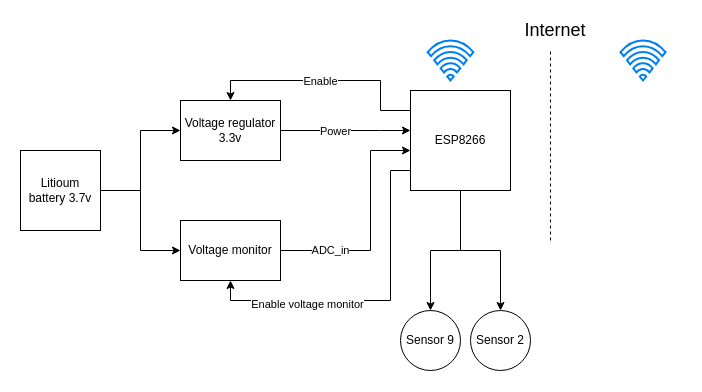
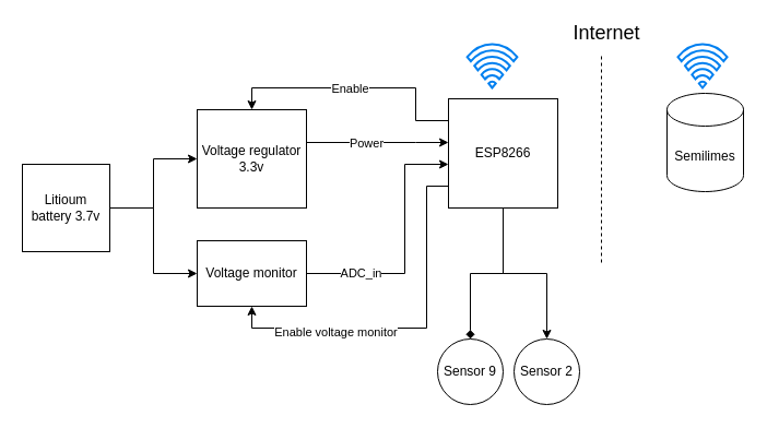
- <mxCell id="14" value="Voltage regulator 3.3v" style="rounded=0;whiteSpace=wrap;html=1;" vertex="1" parent="1"><mxGeometry x="180" y="100" width="100" height="60" as="geometry" /></mxCell>
+ <mxCell id="14" value="Voltage regulator 3.3v" style="rounded=0;whiteSpace=wrap;html=1;" vertex="1" parent="1"><mxGeometry x="180" y="100" width="100" height="90" as="geometry" /></mxCell>
+ <mxCell id="19" value="Semilimes" style="shape=cylinder3;whiteSpace=wrap;html=1;boundedLbl=1;backgroundOutline=1;size=15;" vertex="1" parent="1"><mxGeometry x="610" y="85" width="70" height="90" as="geometry" /></mxCell>
- <mxCell id="2" style="edgeStyle=orthogonalEdgeStyle;rounded=0;orthogonalLoop=1;jettySize=auto;html=1;" edge="1" parent="1" source="8" target="15"><mxGeometry relative="1" as="geometry" /></mxCell>
+ <mxCell id="2" style="edgeStyle=orthogonalEdgeStyle;rounded=0;orthogonalLoop=1;jettySize=auto;html=1;endArrow=diamond;" edge="1" parent="1" source="8" target="15"><mxGeometry relative="1" as="geometry" /></mxCell>
